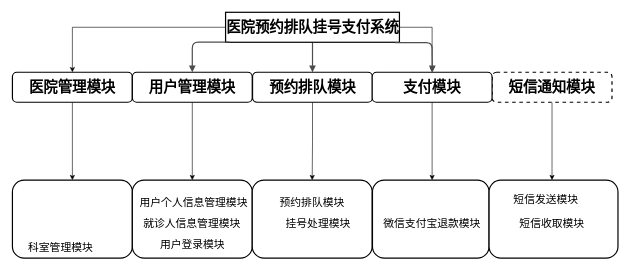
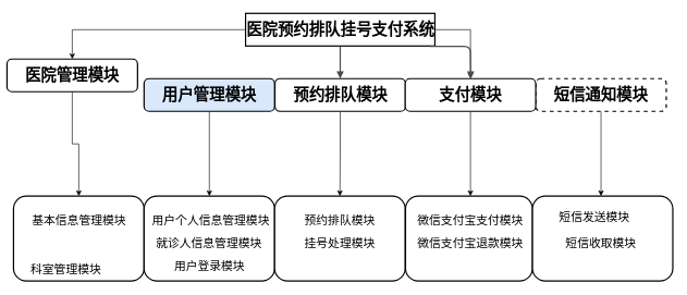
- <mxCell id="14" value="" style="edgeStyle=orthogonalEdgeStyle;rounded=1;html=1;labelBackgroundColor=none;endArrow=block;endFill=1;strokeColor=#4D4D4D;strokeWidth=2;fontFamily=Verdana;fontSize=12;fontStyle=1;exitX=0.022;exitY=0.996;exitDx=0;exitDy=0;exitPerimeter=0;" parent="1" source="7" target="13" edge="1"><mxGeometry relative="1" as="geometry"><mxPoint x="303.98" y="70" as="sourcePoint" /><mxPoint x="304.463" y="120" as="targetPoint" /><Array as="points"><mxPoint x="320" y="70" /></Array></mxGeometry></mxCell>
- <mxCell id="9" value="&lt;font style=&quot;font-size: 24px;&quot;&gt;医院管理模块&lt;/font&gt;" style="whiteSpace=wrap;html=1;rounded=1;shadow=0;comic=0;strokeWidth=2;fontFamily=Verdana;align=center;fontSize=12;fontStyle=1" parent="1" vertex="1"><mxGeometry x="20" y="120" width="200" height="50" as="geometry" /></mxCell>
+ <mxCell id="9" value="&lt;font style=&quot;font-size: 24px;&quot;&gt;医院管理模块&lt;/font&gt;" style="whiteSpace=wrap;html=1;rounded=1;shadow=0;comic=0;strokeWidth=2;fontFamily=Verdana;align=center;fontSize=12;fontStyle=1" parent="1" vertex="1"><mxGeometry x="10" y="90" width="200" height="50" as="geometry" /></mxCell>
- <mxCell id="13" value="&lt;font style=&quot;font-size: 24px;&quot;&gt;用户管理模块&lt;/font&gt;" style="whiteSpace=wrap;html=1;rounded=1;shadow=0;comic=0;strokeWidth=2;fontFamily=Verdana;align=center;fontSize=12;fontStyle=1" parent="1" vertex="1"><mxGeometry x="220" y="120" width="200" height="50" as="geometry" /></mxCell>
+ <mxCell id="13" value="&lt;font style=&quot;font-size: 24px;&quot;&gt;用户管理模块&lt;/font&gt;" style="whiteSpace=wrap;html=1;rounded=1;shadow=0;comic=0;strokeWidth=2;fontFamily=Verdana;align=center;fontSize=12;fontStyle=1;fillColor=#dae8fc;" parent="1" vertex="1"><mxGeometry x="220" y="120" width="200" height="50" as="geometry" /></mxCell>
+ <mxCell id="19" value="&lt;font style=&quot;font-size: 18px;&quot;&gt;基本信息管理模块&lt;/font&gt;" style="text;html=1;strokeColor=none;fillColor=none;align=center;verticalAlign=middle;whiteSpace=wrap;rounded=1;shadow=0;comic=0;fontFamily=Verdana;fontSize=10;" parent="1" vertex="1"><mxGeometry x="37.5" y="325" width="165" height="25" as="geometry" /></mxCell>
+ <mxCell id="30" value="&lt;font style=&quot;font-size: 18px;&quot;&gt;微信支付宝支付模块&lt;/font&gt;" style="text;html=1;strokeColor=none;fillColor=none;align=center;verticalAlign=middle;whiteSpace=wrap;rounded=1;shadow=0;comic=0;fontFamily=Verdana;fontSize=10;" parent="1" vertex="1"><mxGeometry x="633.06" y="325" width="173.87" height="25" as="geometry" /></mxCell>
- <mxCell id="29" value="&lt;font style=&quot;font-size: 18px;&quot;&gt;挂号处理模块&lt;/font&gt;" style="text;html=1;strokeColor=none;fillColor=none;align=center;verticalAlign=middle;whiteSpace=wrap;rounded=1;shadow=0;comic=0;fontFamily=Verdana;fontSize=10;" parent="1" vertex="1"><mxGeometry x="465.88" y="360" width="127.75" height="25" as="geometry" /></mxCell>
+ <mxCell id="29" value="&lt;font style=&quot;font-size: 18px;&quot;&gt;挂号处理模块&lt;/font&gt;" style="text;html=1;strokeColor=none;fillColor=none;align=center;verticalAlign=middle;whiteSpace=wrap;rounded=1;shadow=0;comic=0;fontFamily=Verdana;fontSize=10;" parent="1" vertex="1"><mxGeometry x="455.88" y="360" width="127.75" height="25" as="geometry" /></mxCell>
